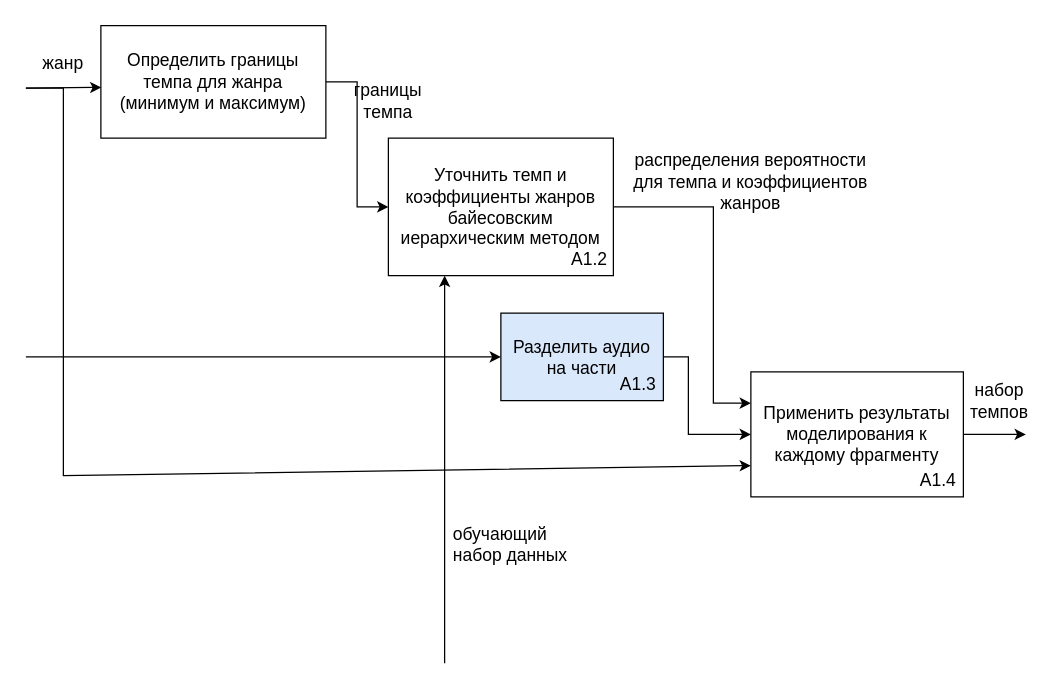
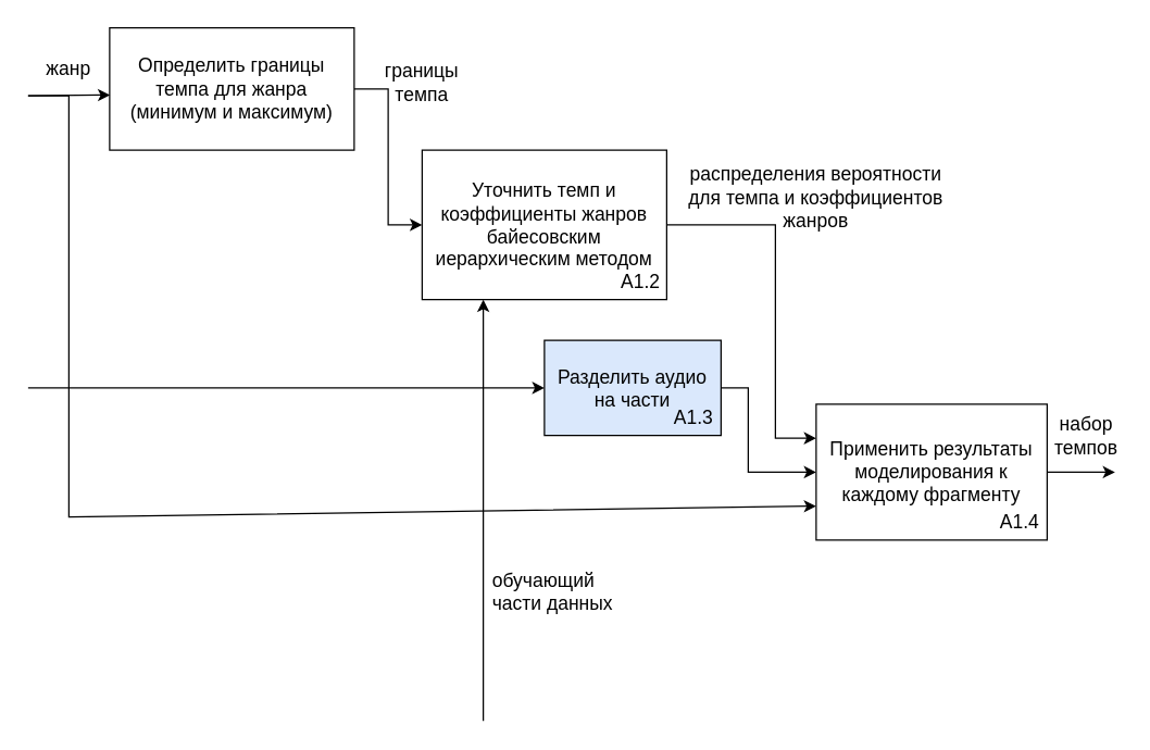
- <mxCell id="18" value="границы темпа" style="text;html=1;strokeColor=none;fillColor=none;align=center;verticalAlign=middle;whiteSpace=wrap;rounded=0;fontSize=14;" vertex="1" parent="1"><mxGeometry x="275" y="60" width="70" height="40" as="geometry" /></mxCell>
+ <mxCell id="18" value="границы темпа" style="text;html=1;strokeColor=none;fillColor=none;align=center;verticalAlign=middle;whiteSpace=wrap;rounded=0;fontSize=14;" vertex="1" parent="1"><mxGeometry x="275" y="40" width="70" height="40" as="geometry" /></mxCell>
- <mxCell id="21" value="обучающий набор данных" style="text;html=1;strokeColor=none;fillColor=none;align=left;verticalAlign=middle;whiteSpace=wrap;rounded=0;fontSize=14;" vertex="1" parent="1"><mxGeometry x="360" y="410" width="110" height="50" as="geometry" /></mxCell>
+ <mxCell id="21" value="обучающий части данных" style="text;html=1;strokeColor=none;fillColor=none;align=left;verticalAlign=middle;whiteSpace=wrap;rounded=0;fontSize=14;" vertex="1" parent="1"><mxGeometry x="360" y="410" width="110" height="50" as="geometry" /></mxCell>
